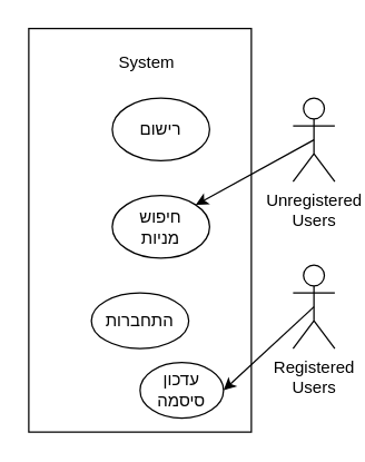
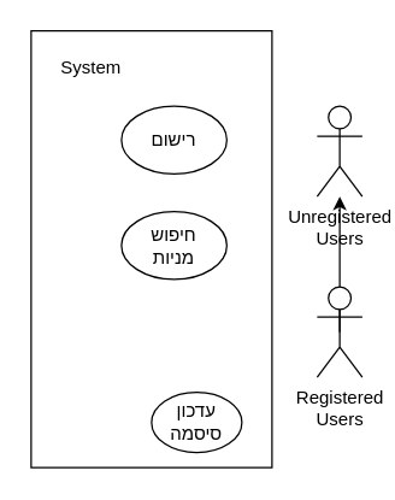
- <mxCell id="3" value="System" style="text;html=1;strokeColor=none;fillColor=none;align=center;verticalAlign=middle;whiteSpace=wrap;rounded=0;" parent="1" vertex="1"><mxGeometry x="75" y="30" width="60" height="30" as="geometry" /></mxCell>
+ <mxCell id="3" value="System" style="text;html=1;strokeColor=none;fillColor=none;align=center;verticalAlign=middle;whiteSpace=wrap;rounded=0;" parent="1" vertex="1"><mxGeometry x="30" y="30" width="60" height="30" as="geometry" /></mxCell>
- <mxCell id="8" style="edgeStyle=none;html=1;exitX=0.5;exitY=0.5;exitDx=0;exitDy=0;exitPerimeter=0;entryX=1;entryY=0;entryDx=0;entryDy=0;" edge="1" parent="1" source="9" target="11"><mxGeometry relative="1" as="geometry" /></mxCell>
- <mxCell id="4" value="התחברות" style="ellipse;whiteSpace=wrap;html=1;noLabel=0;" parent="1" vertex="1"><mxGeometry x="65" y="210" width="70" height="40" as="geometry" /></mxCell>
- <mxCell id="6" style="edgeStyle=none;html=1;exitX=0.5;exitY=0.5;exitDx=0;exitDy=0;exitPerimeter=0;entryX=1;entryY=0.5;entryDx=0;entryDy=0;" parent="1" source="7" target="5" edge="1"><mxGeometry relative="1" as="geometry" /></mxCell>
+ <mxCell id="6" style="edgeStyle=none;html=1;exitX=0.5;exitY=0.5;exitDx=0;exitDy=0;exitPerimeter=0;" parent="1" source="7" target="9" edge="1"><mxGeometry relative="1" as="geometry" /></mxCell>
